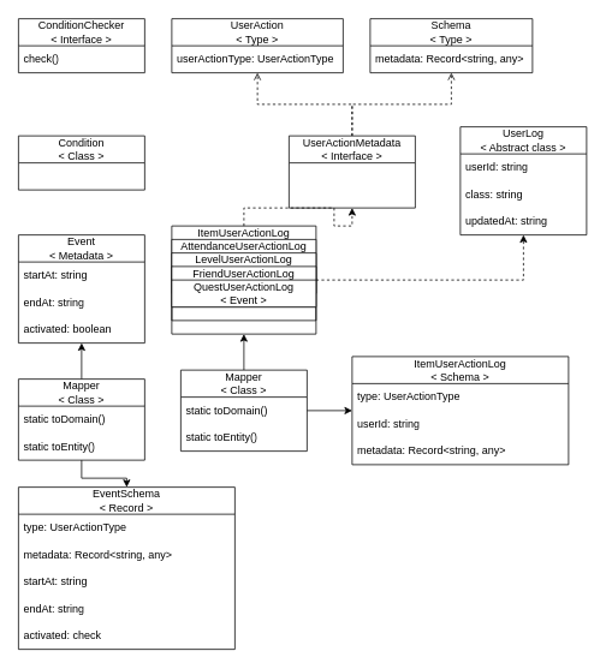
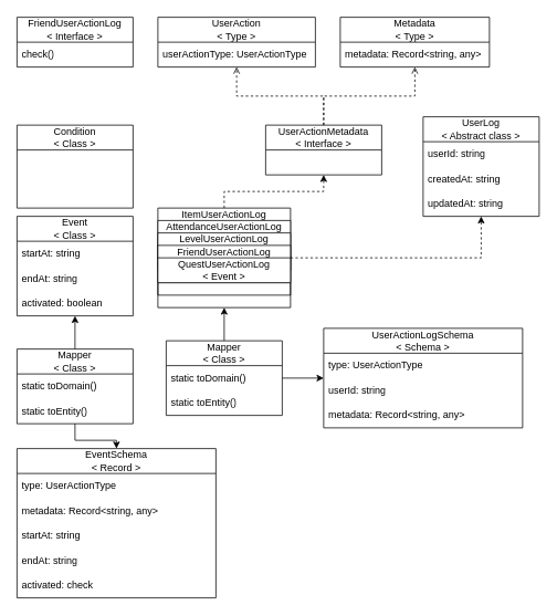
- <mxCell id="2" value="ConditionChecker&lt;div&gt;&amp;lt; Interface &amp;gt;&lt;/div&gt;" style="swimlane;fontStyle=0;childLayout=stackLayout;horizontal=1;startSize=30;horizontalStack=0;resizeParent=1;resizeParentMax=0;resizeLast=0;collapsible=1;marginBottom=0;whiteSpace=wrap;html=1;" vertex="1" parent="1"><mxGeometry x="20" y="20" width="140" height="60" as="geometry" /></mxCell>
+ <mxCell id="2" value="FriendUserActionLog&lt;div&gt;&amp;lt; Interface &amp;gt;&lt;/div&gt;" style="swimlane;fontStyle=0;childLayout=stackLayout;horizontal=1;startSize=30;horizontalStack=0;resizeParent=1;resizeParentMax=0;resizeLast=0;collapsible=1;marginBottom=0;whiteSpace=wrap;html=1;" vertex="1" parent="1"><mxGeometry x="20" y="20" width="140" height="60" as="geometry" /></mxCell>
- <mxCell id="6" value="Schema&lt;div&gt;&amp;lt; Type &amp;gt;&lt;/div&gt;" style="swimlane;fontStyle=0;childLayout=stackLayout;horizontal=1;startSize=30;horizontalStack=0;resizeParent=1;resizeParentMax=0;resizeLast=0;collapsible=1;marginBottom=0;whiteSpace=wrap;html=1;" vertex="1" parent="1"><mxGeometry x="410" y="20" width="180" height="60" as="geometry" /></mxCell>
+ <mxCell id="6" value="Metadata&lt;div&gt;&amp;lt; Type &amp;gt;&lt;/div&gt;" style="swimlane;fontStyle=0;childLayout=stackLayout;horizontal=1;startSize=30;horizontalStack=0;resizeParent=1;resizeParentMax=0;resizeLast=0;collapsible=1;marginBottom=0;whiteSpace=wrap;html=1;" vertex="1" parent="1"><mxGeometry x="410" y="20" width="180" height="60" as="geometry" /></mxCell>
- <mxCell id="21" value="Condition&lt;div&gt;&amp;lt; Class &amp;gt;&lt;/div&gt;" style="swimlane;fontStyle=0;childLayout=stackLayout;horizontal=1;startSize=30;horizontalStack=0;resizeParent=1;resizeParentMax=0;resizeLast=0;collapsible=1;marginBottom=0;whiteSpace=wrap;html=1;" vertex="1" parent="1"><mxGeometry x="20" y="150" width="140" height="60" as="geometry" /></mxCell>
+ <mxCell id="21" value="Condition&lt;div&gt;&amp;lt; Class &amp;gt;&lt;/div&gt;" style="swimlane;fontStyle=0;childLayout=stackLayout;horizontal=1;startSize=30;horizontalStack=0;resizeParent=1;resizeParentMax=0;resizeLast=0;collapsible=1;marginBottom=0;whiteSpace=wrap;html=1;" vertex="1" parent="1"><mxGeometry x="20" y="150" width="140" height="100" as="geometry" /></mxCell>
- <mxCell id="10" value="UserActionMetadata&lt;div&gt;&amp;lt; Interface &amp;gt;&lt;/div&gt;" style="swimlane;fontStyle=0;childLayout=stackLayout;horizontal=1;startSize=30;horizontalStack=0;resizeParent=1;resizeParentMax=0;resizeLast=0;collapsible=1;marginBottom=0;whiteSpace=wrap;html=1;" vertex="1" parent="1"><mxGeometry x="320" y="150" width="140" height="80" as="geometry" /></mxCell>
+ <mxCell id="10" value="UserActionMetadata&lt;div&gt;&amp;lt; Interface &amp;gt;&lt;/div&gt;" style="swimlane;fontStyle=0;childLayout=stackLayout;horizontal=1;startSize=30;horizontalStack=0;resizeParent=1;resizeParentMax=0;resizeLast=0;collapsible=1;marginBottom=0;whiteSpace=wrap;html=1;" vertex="1" parent="1"><mxGeometry x="320" y="150" width="140" height="60" as="geometry" /></mxCell>
- <mxCell id="13" value="class: string" style="text;strokeColor=none;fillColor=none;align=left;verticalAlign=middle;spacingLeft=4;spacingRight=4;overflow=hidden;points=[[0,0.5],[1,0.5]];portConstraint=eastwest;rotatable=0;whiteSpace=wrap;html=1;" vertex="1" parent="11"><mxGeometry y="60" width="140" height="30" as="geometry" /></mxCell>
+ <mxCell id="13" value="createdAt: string" style="text;strokeColor=none;fillColor=none;align=left;verticalAlign=middle;spacingLeft=4;spacingRight=4;overflow=hidden;points=[[0,0.5],[1,0.5]];portConstraint=eastwest;rotatable=0;whiteSpace=wrap;html=1;" vertex="1" parent="11"><mxGeometry y="60" width="140" height="30" as="geometry" /></mxCell>
- <mxCell id="22" value="Event&lt;div&gt;&amp;lt; Metadata &amp;gt;&lt;/div&gt;" style="swimlane;fontStyle=0;childLayout=stackLayout;horizontal=1;startSize=30;horizontalStack=0;resizeParent=1;resizeParentMax=0;resizeLast=0;collapsible=1;marginBottom=0;whiteSpace=wrap;html=1;" vertex="1" parent="1"><mxGeometry x="20" y="260" width="140" height="120" as="geometry" /></mxCell>
+ <mxCell id="22" value="Event&lt;div&gt;&amp;lt; Class &amp;gt;&lt;/div&gt;" style="swimlane;fontStyle=0;childLayout=stackLayout;horizontal=1;startSize=30;horizontalStack=0;resizeParent=1;resizeParentMax=0;resizeLast=0;collapsible=1;marginBottom=0;whiteSpace=wrap;html=1;" vertex="1" parent="1"><mxGeometry x="20" y="260" width="140" height="120" as="geometry" /></mxCell>
- <mxCell id="42" value="ItemUserActionLog&lt;div&gt;&amp;lt; Schema &amp;gt;&lt;/div&gt;" style="swimlane;fontStyle=0;childLayout=stackLayout;horizontal=1;startSize=30;horizontalStack=0;resizeParent=1;resizeParentMax=0;resizeLast=0;collapsible=1;marginBottom=0;whiteSpace=wrap;html=1;" vertex="1" parent="1"><mxGeometry x="390" y="395" width="240" height="120" as="geometry" /></mxCell>
+ <mxCell id="42" value="UserActionLogSchema&lt;div&gt;&amp;lt; Schema &amp;gt;&lt;/div&gt;" style="swimlane;fontStyle=0;childLayout=stackLayout;horizontal=1;startSize=30;horizontalStack=0;resizeParent=1;resizeParentMax=0;resizeLast=0;collapsible=1;marginBottom=0;whiteSpace=wrap;html=1;" vertex="1" parent="1"><mxGeometry x="390" y="395" width="240" height="120" as="geometry" /></mxCell>
